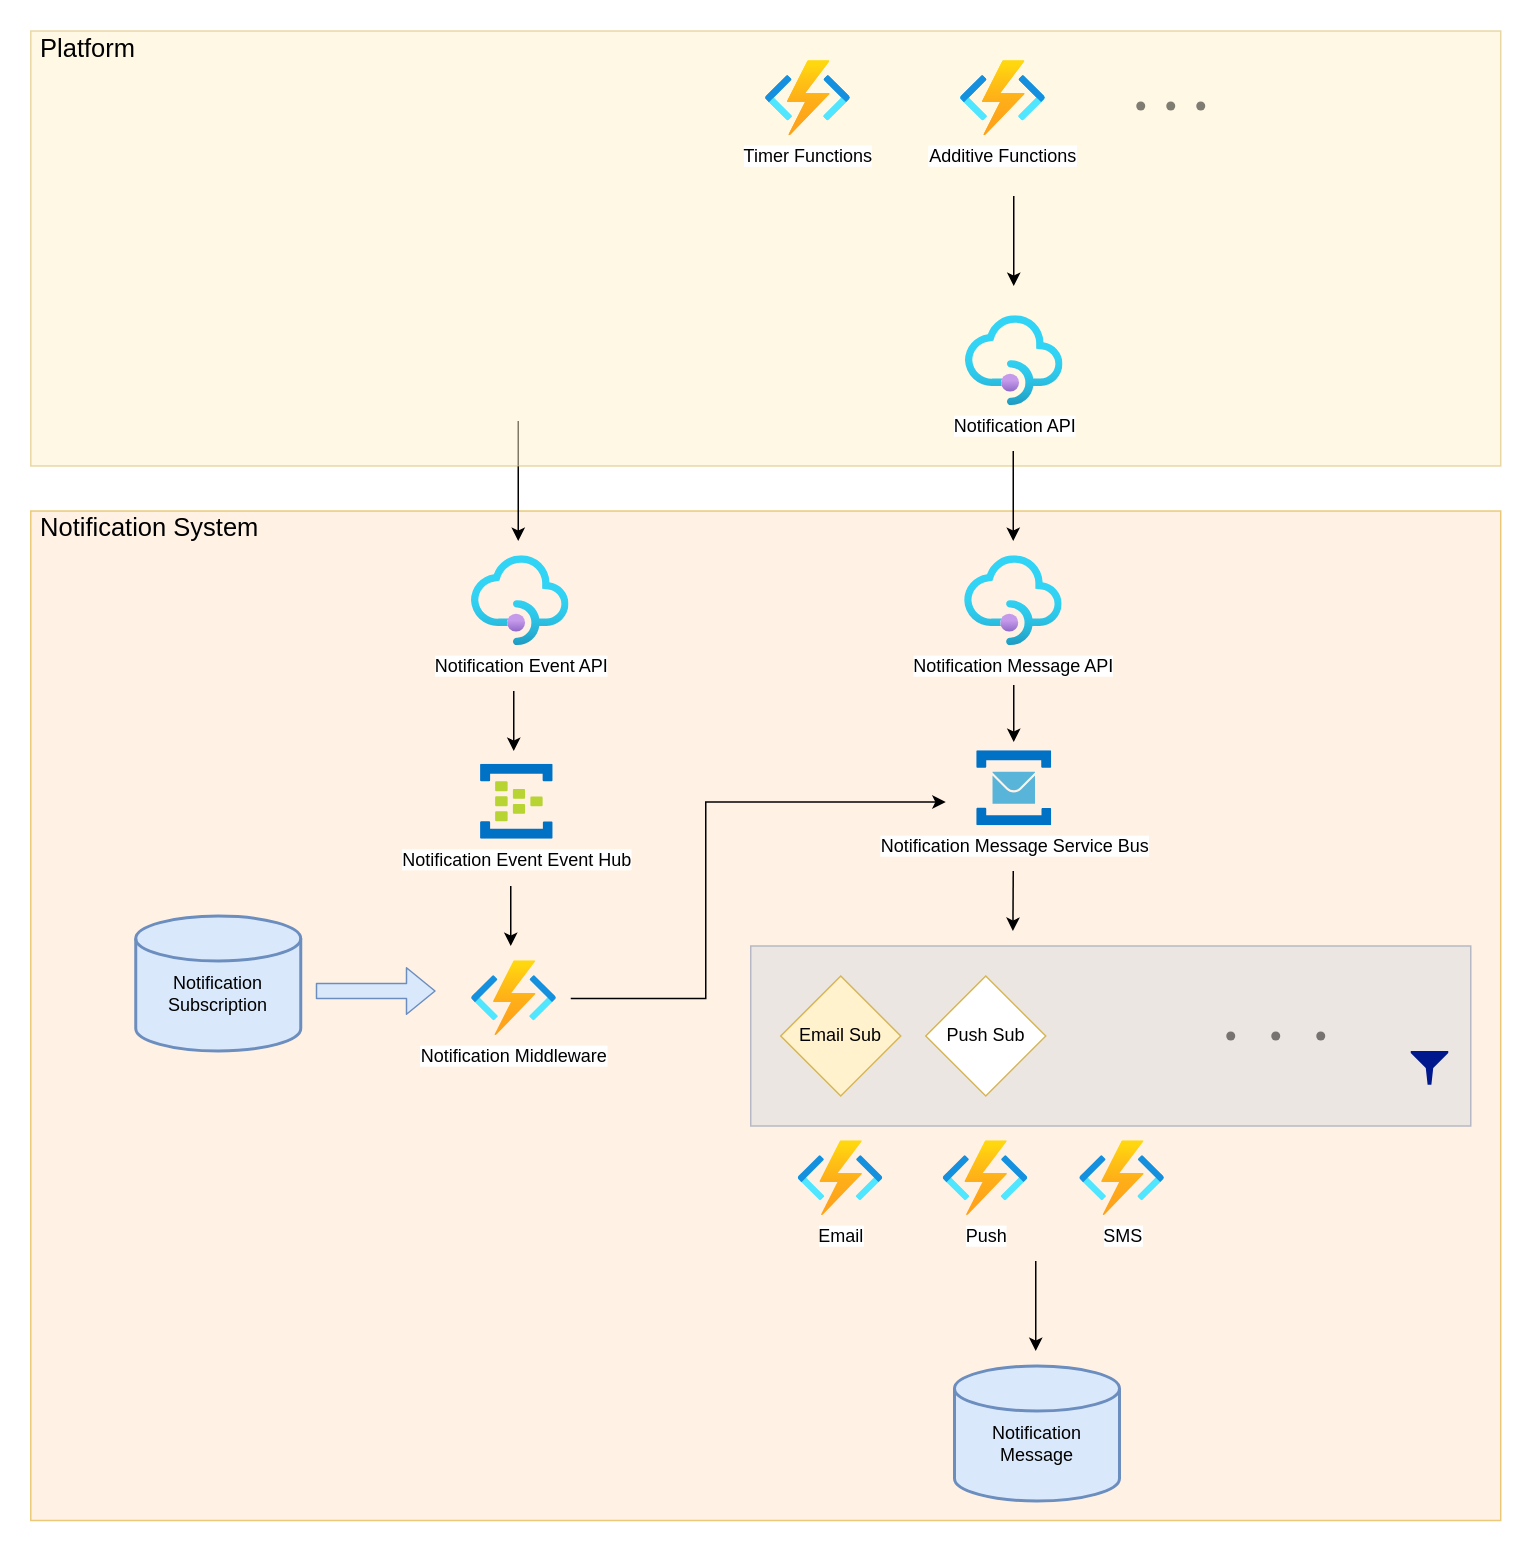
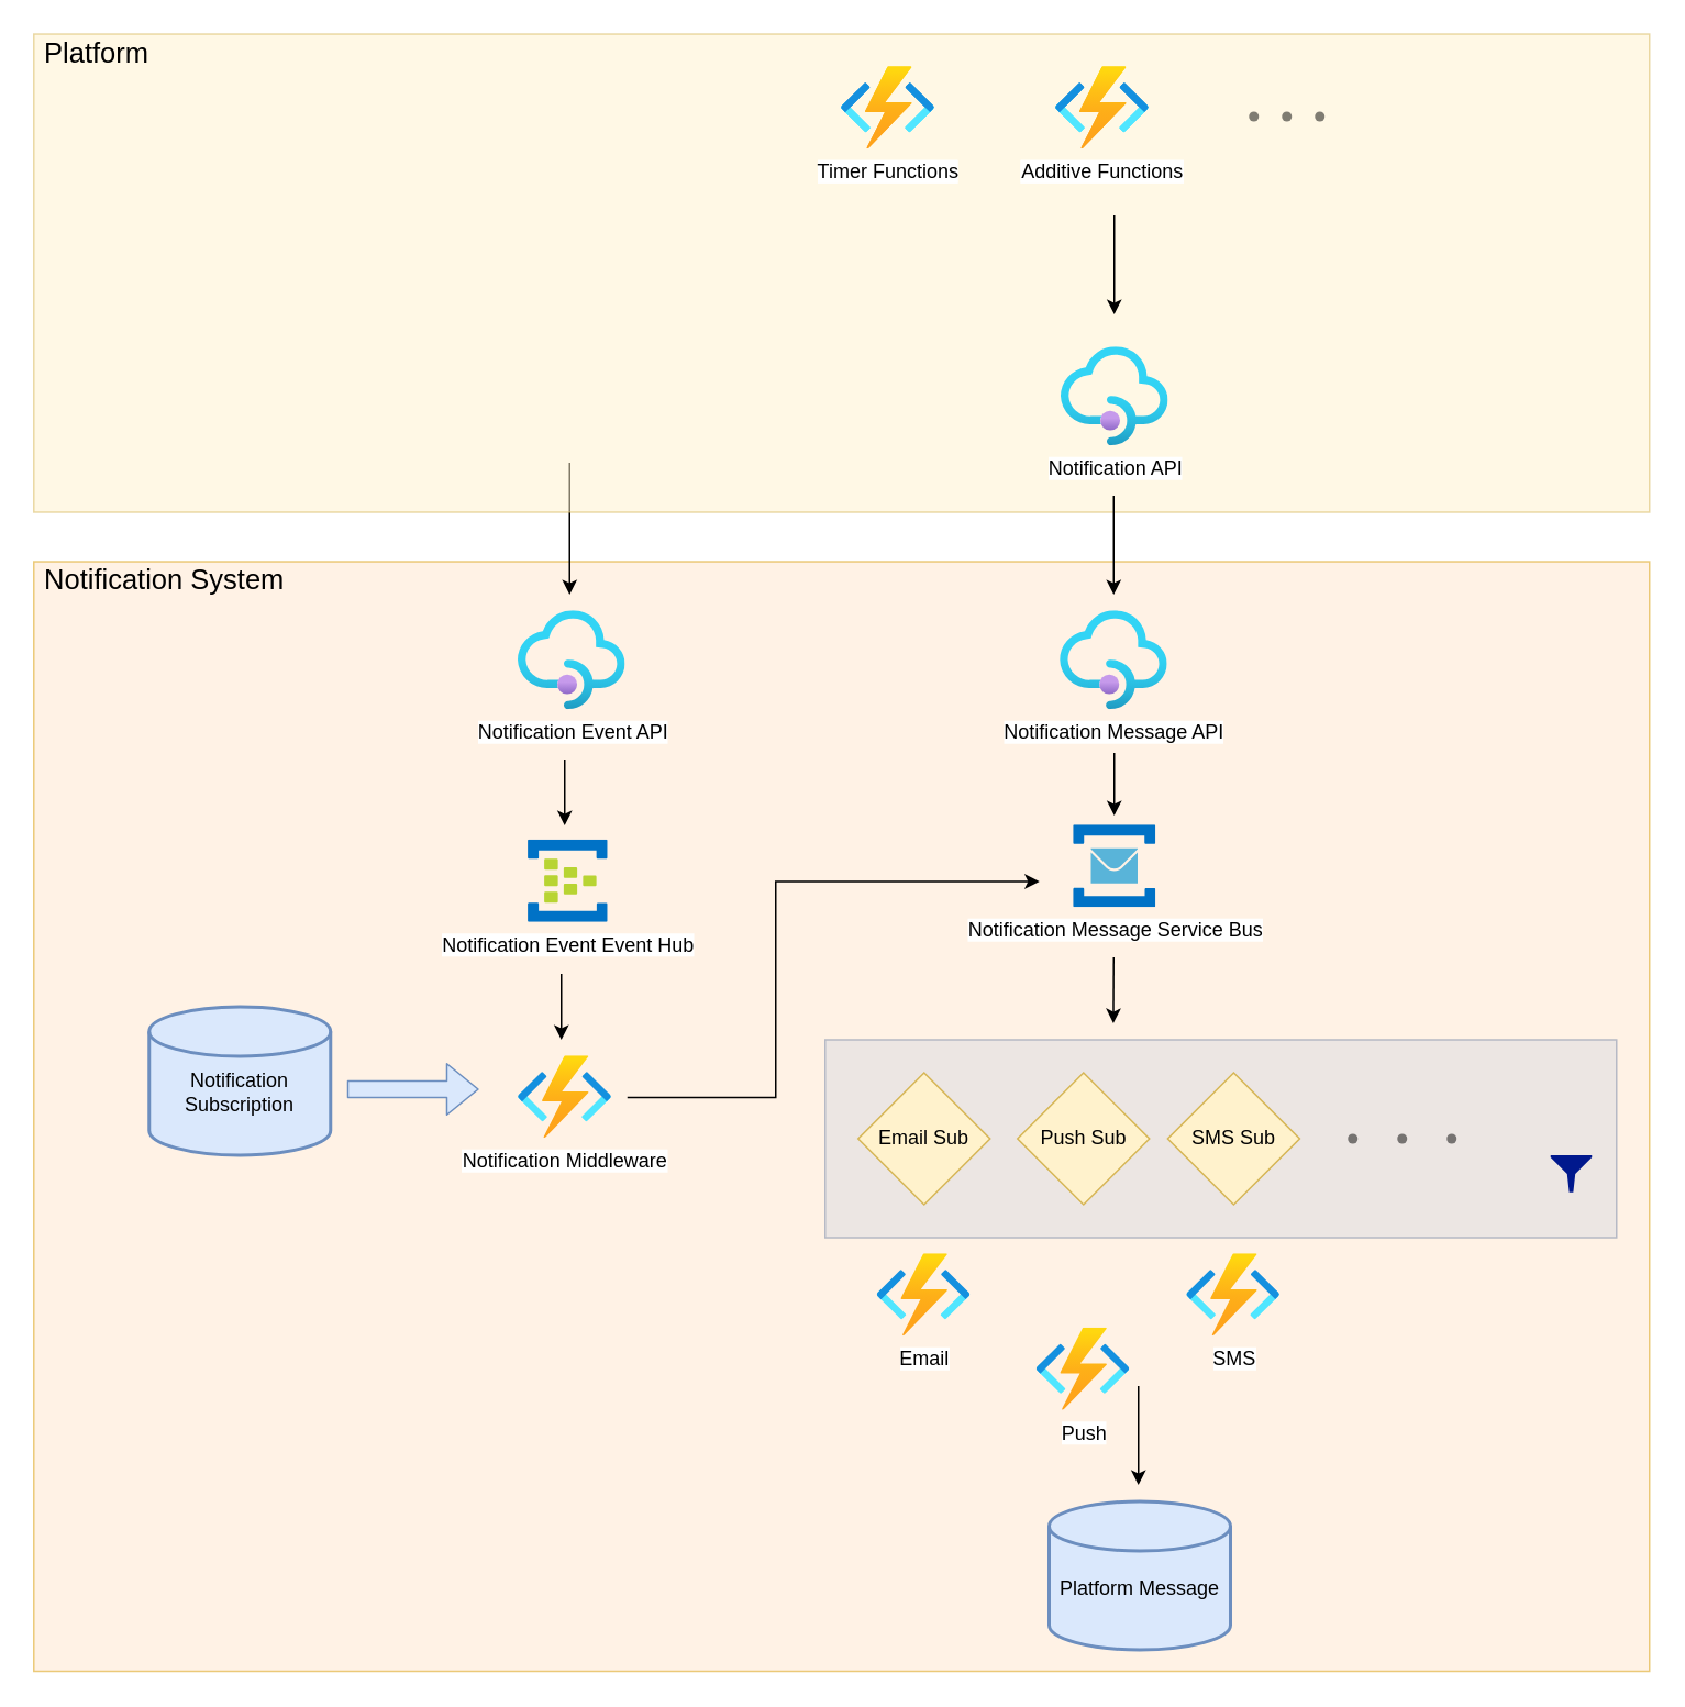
- <mxCell id="25" value="Push Sub" style="rhombus;whiteSpace=wrap;html=1;fillColor=#ffffff;strokeColor=#d6b656;" vertex="1" parent="1"><mxGeometry x="616.67" y="650" width="80" height="80" as="geometry" /></mxCell>
+ <mxCell id="25" value="Push Sub" style="rhombus;whiteSpace=wrap;html=1;fillColor=#fff2cc;strokeColor=#d6b656;" vertex="1" parent="1"><mxGeometry x="616.67" y="650" width="80" height="80" as="geometry" /></mxCell>
+ <mxCell id="26" value="SMS Sub" style="rhombus;whiteSpace=wrap;html=1;fillColor=#fff2cc;strokeColor=#d6b656;" vertex="1" parent="1"><mxGeometry x="707.78" y="650" width="80" height="80" as="geometry" /></mxCell>
- <mxCell id="27" value="Push" style="aspect=fixed;html=1;points=[];align=center;image;fontSize=12;image=img/lib/azure2/iot/Function_Apps.svg;" vertex="1" parent="1"><mxGeometry x="628.34" y="760" width="56.66" height="50" as="geometry" /></mxCell>
+ <mxCell id="27" value="Push" style="aspect=fixed;html=1;points=[];align=center;image;fontSize=12;image=img/lib/azure2/iot/Function_Apps.svg;" vertex="1" parent="1"><mxGeometry x="628.34" y="805" width="56.66" height="50" as="geometry" /></mxCell>
- <mxCell id="24" value="&lt;br&gt;Notification Message" style="strokeWidth=2;html=1;shape=mxgraph.flowchart.database;whiteSpace=wrap;fillColor=#dae8fc;strokeColor=#6c8ebf;" vertex="1" parent="1"><mxGeometry x="635.83" y="910" width="110" height="90" as="geometry" /></mxCell>
+ <mxCell id="24" value="&lt;br&gt;Platform Message" style="strokeWidth=2;html=1;shape=mxgraph.flowchart.database;whiteSpace=wrap;fillColor=#dae8fc;strokeColor=#6c8ebf;" vertex="1" parent="1"><mxGeometry x="635.83" y="910" width="110" height="90" as="geometry" /></mxCell>
